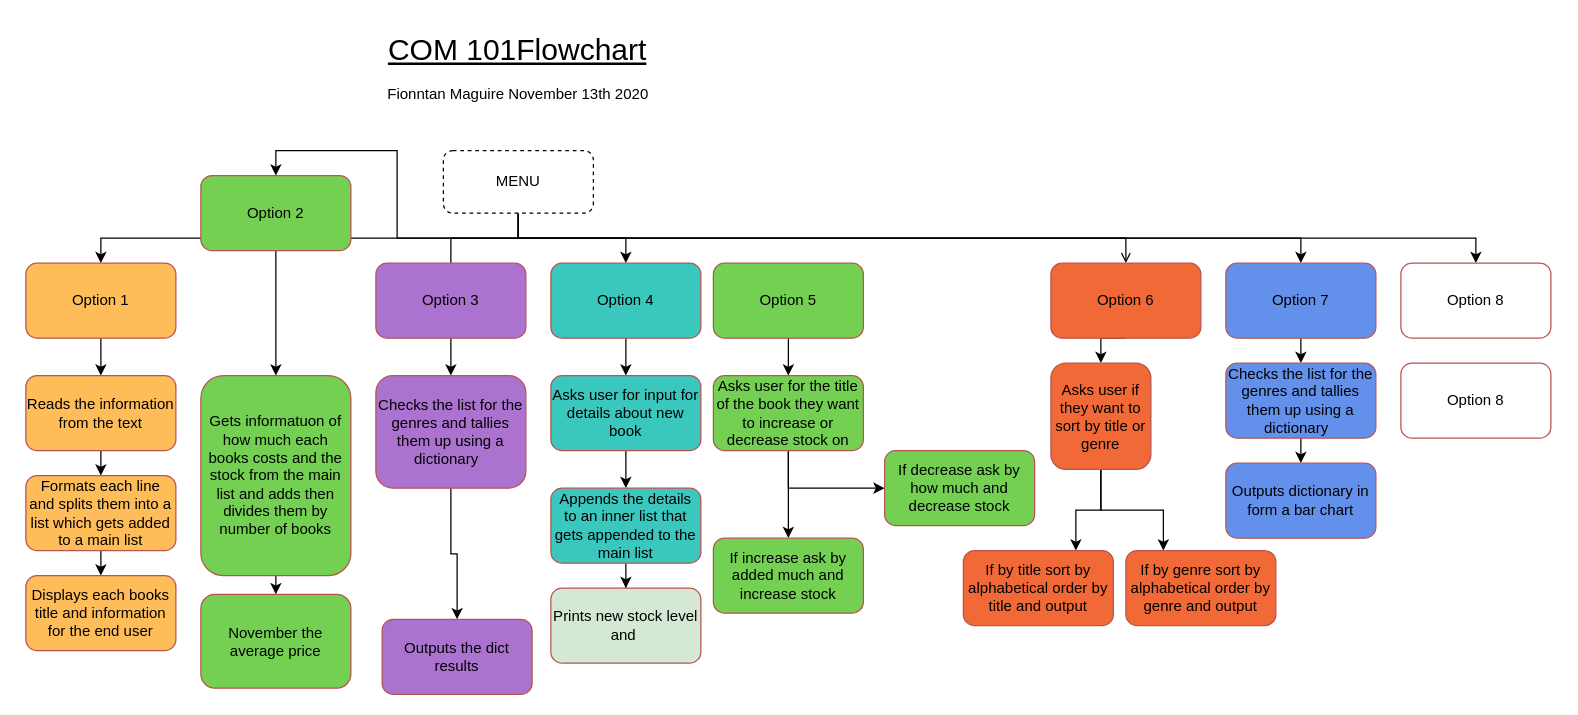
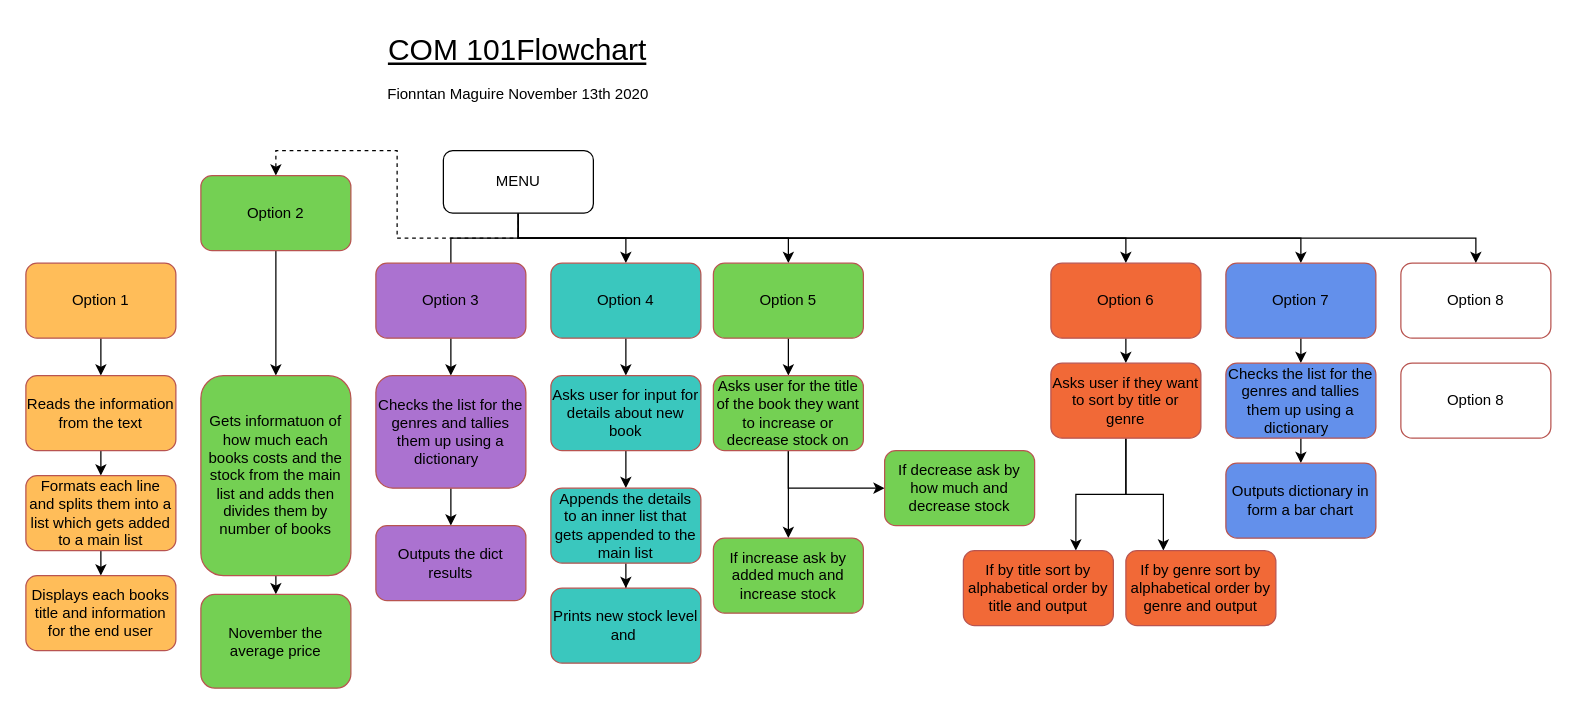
- <mxCell id="5" style="edgeStyle=orthogonalEdgeStyle;rounded=0;orthogonalLoop=1;jettySize=auto;html=1;exitX=0.5;exitY=1;exitDx=0;exitDy=0;entryX=0.5;entryY=0;entryDx=0;entryDy=0;" parent="1" source="12" target="16" edge="1"><mxGeometry relative="1" as="geometry" /></mxCell>
+ <mxCell id="5" style="edgeStyle=orthogonalEdgeStyle;rounded=0;orthogonalLoop=1;jettySize=auto;html=1;exitX=0.5;exitY=1;exitDx=0;exitDy=0;entryX=0.5;entryY=0;entryDx=0;entryDy=0;dashed=1;" parent="1" source="12" target="16" edge="1"><mxGeometry relative="1" as="geometry" /></mxCell>
- <mxCell id="12" value="MENU" style="rounded=1;whiteSpace=wrap;html=1;dashed=1;" parent="1" vertex="1"><mxGeometry x="354" y="120" width="120" height="50" as="geometry" /></mxCell>
+ <mxCell id="12" value="MENU" style="rounded=1;whiteSpace=wrap;html=1;" parent="1" vertex="1"><mxGeometry x="354" y="120" width="120" height="50" as="geometry" /></mxCell>
- <mxCell id="4" style="edgeStyle=orthogonalEdgeStyle;rounded=0;orthogonalLoop=1;jettySize=auto;html=1;exitX=0.5;exitY=1;exitDx=0;exitDy=0;entryX=0.5;entryY=0;entryDx=0;entryDy=0;" parent="1" source="12" target="14" edge="1"><mxGeometry relative="1" as="geometry" /></mxCell>
+ <mxCell id="11" style="edgeStyle=orthogonalEdgeStyle;rounded=0;orthogonalLoop=1;jettySize=auto;html=1;exitX=0.5;exitY=1;exitDx=0;exitDy=0;entryX=0.5;entryY=0;entryDx=0;entryDy=0;" parent="1" source="12" target="34" edge="1"><mxGeometry relative="1" as="geometry" /></mxCell>
- <mxCell id="8" style="edgeStyle=orthogonalEdgeStyle;rounded=0;orthogonalLoop=1;jettySize=auto;html=1;exitX=0.5;exitY=1;exitDx=0;exitDy=0;entryX=0.5;entryY=0;entryDx=0;entryDy=0;endArrow=open;" parent="1" source="12" target="22" edge="1"><mxGeometry relative="1" as="geometry" /></mxCell>
+ <mxCell id="8" style="edgeStyle=orthogonalEdgeStyle;rounded=0;orthogonalLoop=1;jettySize=auto;html=1;exitX=0.5;exitY=1;exitDx=0;exitDy=0;entryX=0.5;entryY=0;entryDx=0;entryDy=0;" parent="1" source="12" target="22" edge="1"><mxGeometry relative="1" as="geometry" /></mxCell>
- <mxCell id="51" value="Asks user if they want to sort by title or genre" style="rounded=1;whiteSpace=wrap;html=1;strokeColor=#b85450;fillColor=#F16937;" vertex="1" parent="1"><mxGeometry x="840" y="290" width="80" height="85" as="geometry" /></mxCell>
+ <mxCell id="51" value="Asks user if they want to sort by title or genre" style="rounded=1;whiteSpace=wrap;html=1;strokeColor=#b85450;fillColor=#F16937;" vertex="1" parent="1"><mxGeometry x="840" y="290" width="120" height="60" as="geometry" /></mxCell>
- <mxCell id="43" value="Prints new stock level and&amp;nbsp;" style="rounded=1;whiteSpace=wrap;html=1;strokeColor=#b85450;fillColor=#d5e8d4;" vertex="1" parent="1"><mxGeometry x="440" y="470" width="120" height="60" as="geometry" /></mxCell>
+ <mxCell id="43" value="Prints new stock level and&amp;nbsp;" style="rounded=1;whiteSpace=wrap;html=1;strokeColor=#b85450;fillColor=#3AC7BE;" vertex="1" parent="1"><mxGeometry x="440" y="470" width="120" height="60" as="geometry" /></mxCell>
- <mxCell id="38" value="Outputs the dict results" style="rounded=1;whiteSpace=wrap;html=1;strokeColor=#b85450;fillColor=#AB72D0;" vertex="1" parent="1"><mxGeometry x="305" y="495" width="120" height="60" as="geometry" /></mxCell>
+ <mxCell id="38" value="Outputs the dict results" style="rounded=1;whiteSpace=wrap;html=1;strokeColor=#b85450;fillColor=#AB72D0;" vertex="1" parent="1"><mxGeometry x="300" y="420" width="120" height="60" as="geometry" /></mxCell>
